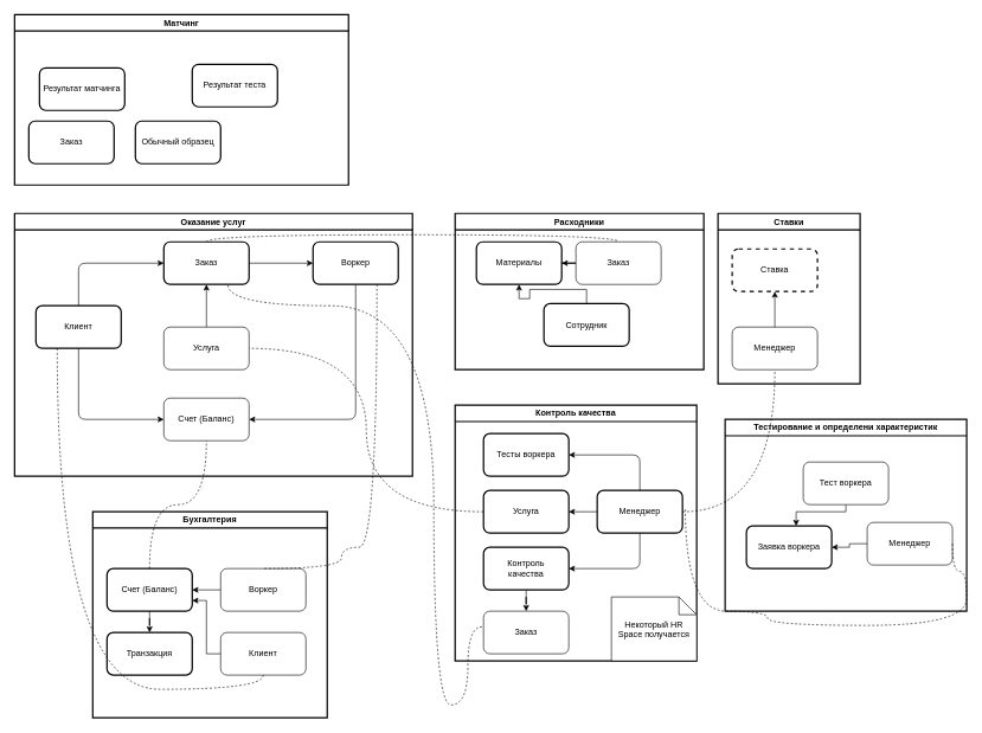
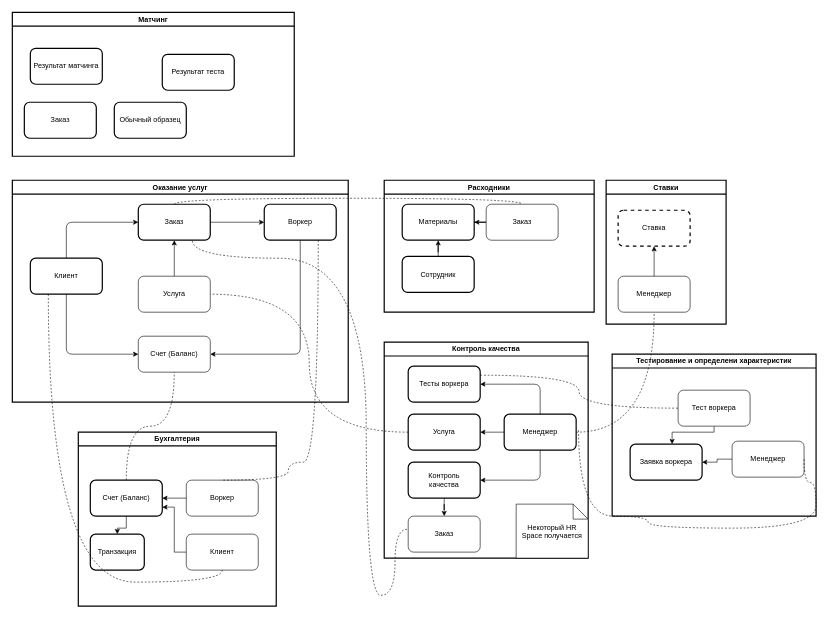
- <mxCell id="65" value="Результат матчинга" style="rounded=1;whiteSpace=wrap;html=1;strokeWidth=2;" vertex="1" parent="61"><mxGeometry x="35" y="75" width="120" height="60" as="geometry" /></mxCell>
+ <mxCell id="65" value="Результат матчинга" style="rounded=1;whiteSpace=wrap;html=1;strokeWidth=2;" vertex="1" parent="61"><mxGeometry x="30" y="60" width="120" height="60" as="geometry" /></mxCell>
- <mxCell id="16" value="Сотрудник" style="rounded=1;whiteSpace=wrap;html=1;strokeWidth=2;" parent="13" vertex="1"><mxGeometry x="125" y="127" width="120" height="60" as="geometry" /></mxCell>
+ <mxCell id="16" value="Сотрудник" style="rounded=1;whiteSpace=wrap;html=1;strokeWidth=2;" parent="13" vertex="1"><mxGeometry x="30" y="127" width="120" height="60" as="geometry" /></mxCell>
+ <mxCell id="60" style="edgeStyle=orthogonalEdgeStyle;orthogonalLoop=1;jettySize=auto;html=1;exitX=1;exitY=0.25;exitDx=0;exitDy=0;curved=1;endArrow=none;endFill=0;dashed=1;" parent="1" source="51" target="23" edge="1"><mxGeometry relative="1" as="geometry" /></mxCell>
- <mxCell id="32" value="Транзакция" style="rounded=1;whiteSpace=wrap;html=1;strokeWidth=2;" parent="26" vertex="1"><mxGeometry x="20" y="170" width="120" height="60" as="geometry" /></mxCell>
+ <mxCell id="32" value="Транзакция" style="rounded=1;whiteSpace=wrap;html=1;strokeWidth=2;" parent="26" vertex="1"><mxGeometry x="20" y="170" width="90" height="60" as="geometry" /></mxCell>
